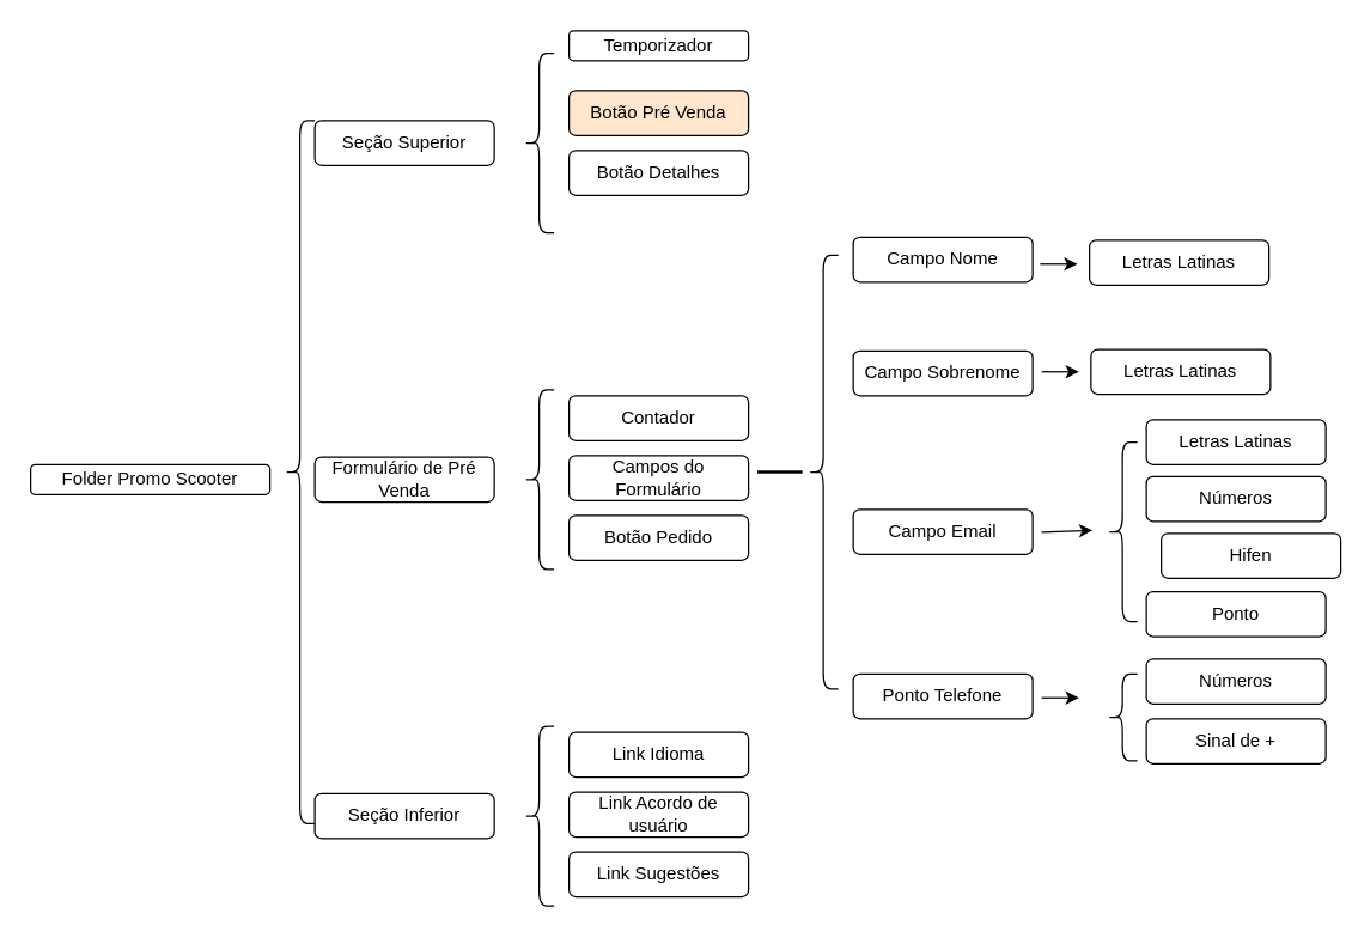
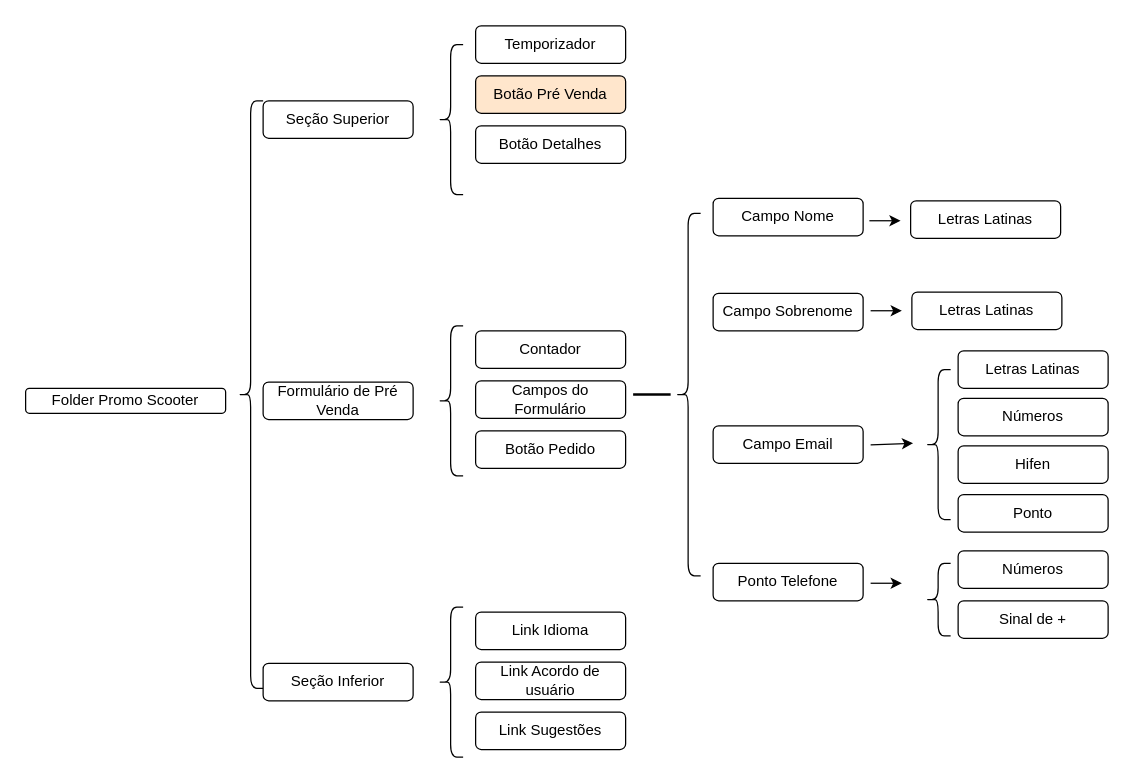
- <mxCell id="8" value="Temporizador" style="rounded=1;whiteSpace=wrap;html=1;" parent="1" vertex="1"><mxGeometry x="380" y="20" width="120" height="20" as="geometry" /></mxCell>
+ <mxCell id="8" value="Temporizador" style="rounded=1;whiteSpace=wrap;html=1;" parent="1" vertex="1"><mxGeometry x="380" y="20" width="120" height="30" as="geometry" /></mxCell>
- <mxCell id="29" value="Hifen" style="rounded=1;whiteSpace=wrap;html=1;" parent="1" vertex="1"><mxGeometry x="776" y="356" width="120" height="30" as="geometry" /></mxCell>
+ <mxCell id="29" value="Hifen" style="rounded=1;whiteSpace=wrap;html=1;" parent="1" vertex="1"><mxGeometry x="766" y="356" width="120" height="30" as="geometry" /></mxCell>
